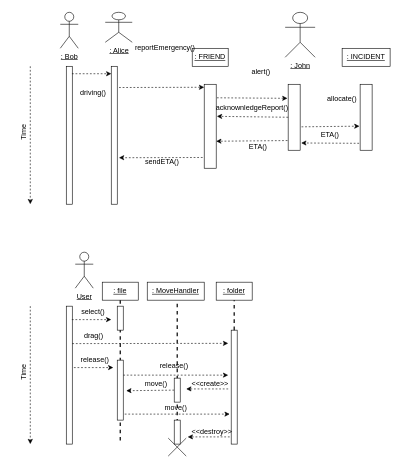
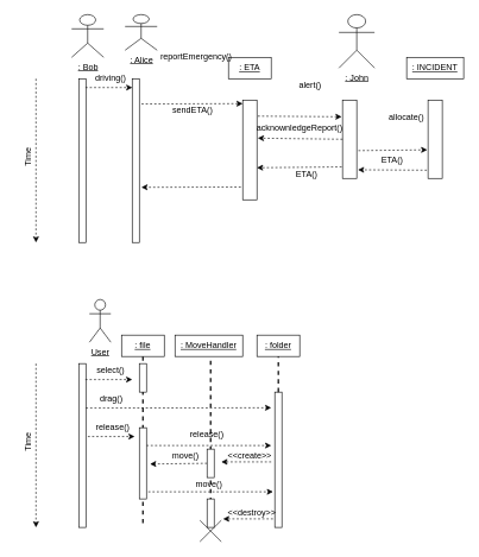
- <mxCell id="20" value=": Bob" style="shape=umlActor;verticalLabelPosition=bottom;verticalAlign=top;html=1;outlineConnect=0;fontStyle=4" vertex="1" parent="1"><mxGeometry x="100" y="20" width="30" height="60" as="geometry" /></mxCell>
+ <mxCell id="20" value=": Bob" style="shape=umlActor;verticalLabelPosition=bottom;verticalAlign=top;html=1;outlineConnect=0;fontStyle=4" vertex="1" parent="1"><mxGeometry x="100" y="20" width="45" height="60" as="geometry" /></mxCell>
- <mxCell id="4" value=": FRIEND" style="text;html=1;strokeColor=none;fillColor=none;align=center;verticalAlign=middle;whiteSpace=wrap;rounded=0;fontStyle=4" vertex="1" parent="1"><mxGeometry x="320" y="85" width="60" height="20" as="geometry" /></mxCell>
+ <mxCell id="4" value=": ETA" style="text;html=1;strokeColor=none;fillColor=none;align=center;verticalAlign=middle;whiteSpace=wrap;rounded=0;fontStyle=4" vertex="1" parent="1"><mxGeometry x="320" y="85" width="60" height="20" as="geometry" /></mxCell>
- <mxCell id="22" value="driving()" style="text;html=1;strokeColor=none;fillColor=none;align=center;verticalAlign=middle;whiteSpace=wrap;rounded=0;" vertex="1" parent="1"><mxGeometry x="135" y="145" width="40" height="20" as="geometry" /></mxCell>
+ <mxCell id="22" value="driving()" style="text;html=1;strokeColor=none;fillColor=none;align=center;verticalAlign=middle;whiteSpace=wrap;rounded=0;" vertex="1" parent="1"><mxGeometry x="135" y="100" width="40" height="20" as="geometry" /></mxCell>
- <mxCell id="17" value="sendETA()" style="text;html=1;strokeColor=none;fillColor=none;align=center;verticalAlign=middle;whiteSpace=wrap;rounded=0;" vertex="1" parent="1"><mxGeometry x="250" y="260" width="40" height="20" as="geometry" /></mxCell>
+ <mxCell id="17" value="sendETA()" style="text;html=1;strokeColor=none;fillColor=none;align=center;verticalAlign=middle;whiteSpace=wrap;rounded=0;" vertex="1" parent="1"><mxGeometry x="250" y="145" width="40" height="20" as="geometry" /></mxCell>
